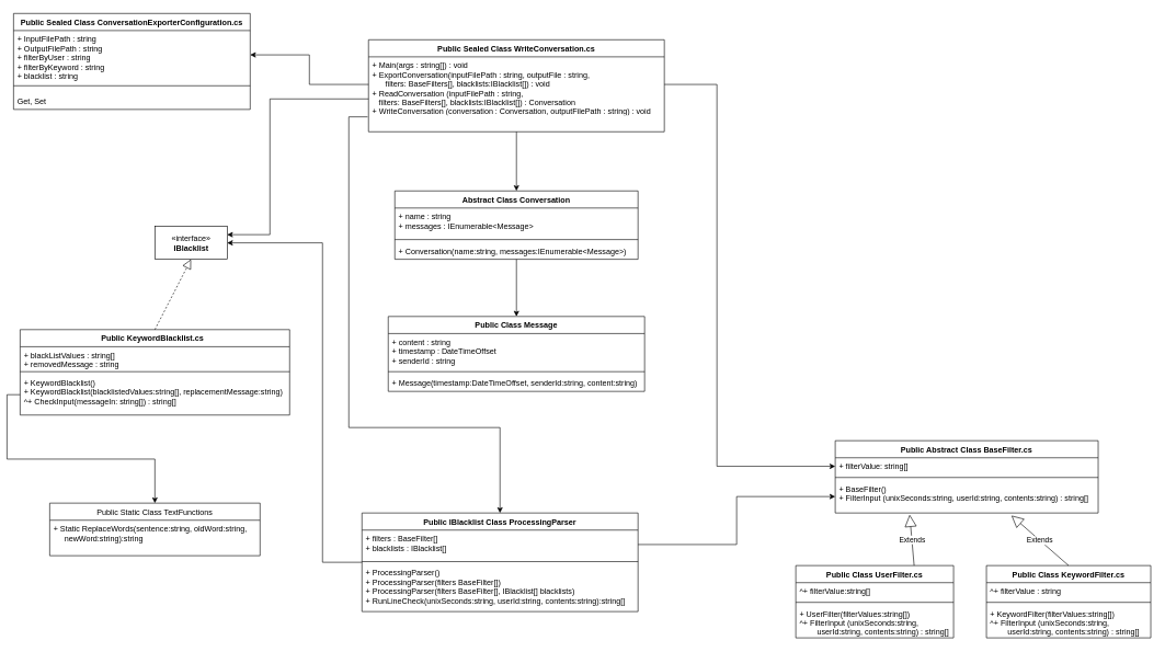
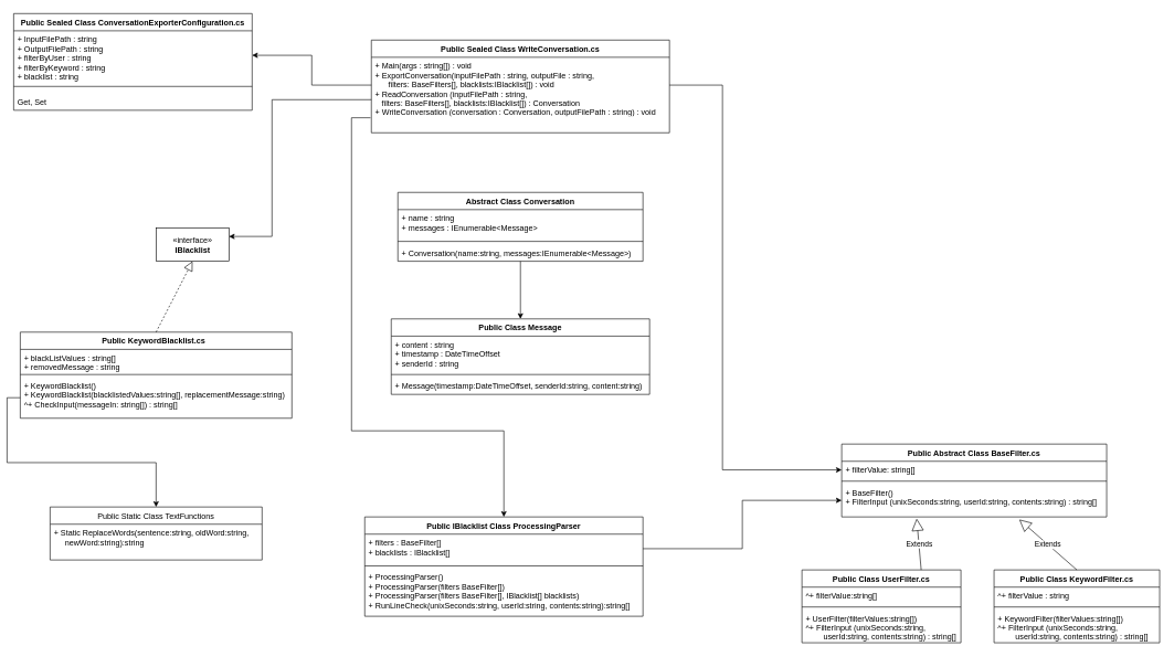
- <mxCell id="6" style="edgeStyle=orthogonalEdgeStyle;rounded=0;orthogonalLoop=1;jettySize=auto;html=1;entryX=0.5;entryY=0;entryDx=0;entryDy=0;" parent="1" source="8" target="10" edge="1"><mxGeometry relative="1" as="geometry" /></mxCell>
- <mxCell id="42" style="edgeStyle=orthogonalEdgeStyle;rounded=0;orthogonalLoop=1;jettySize=auto;html=1;entryX=1;entryY=0.5;entryDx=0;entryDy=0;" edge="1" parent="1" source="43" target="40"><mxGeometry relative="1" as="geometry"><Array as="points"><mxPoint x="490" y="855" /><mxPoint x="490" y="369" /></Array></mxGeometry></mxCell>
